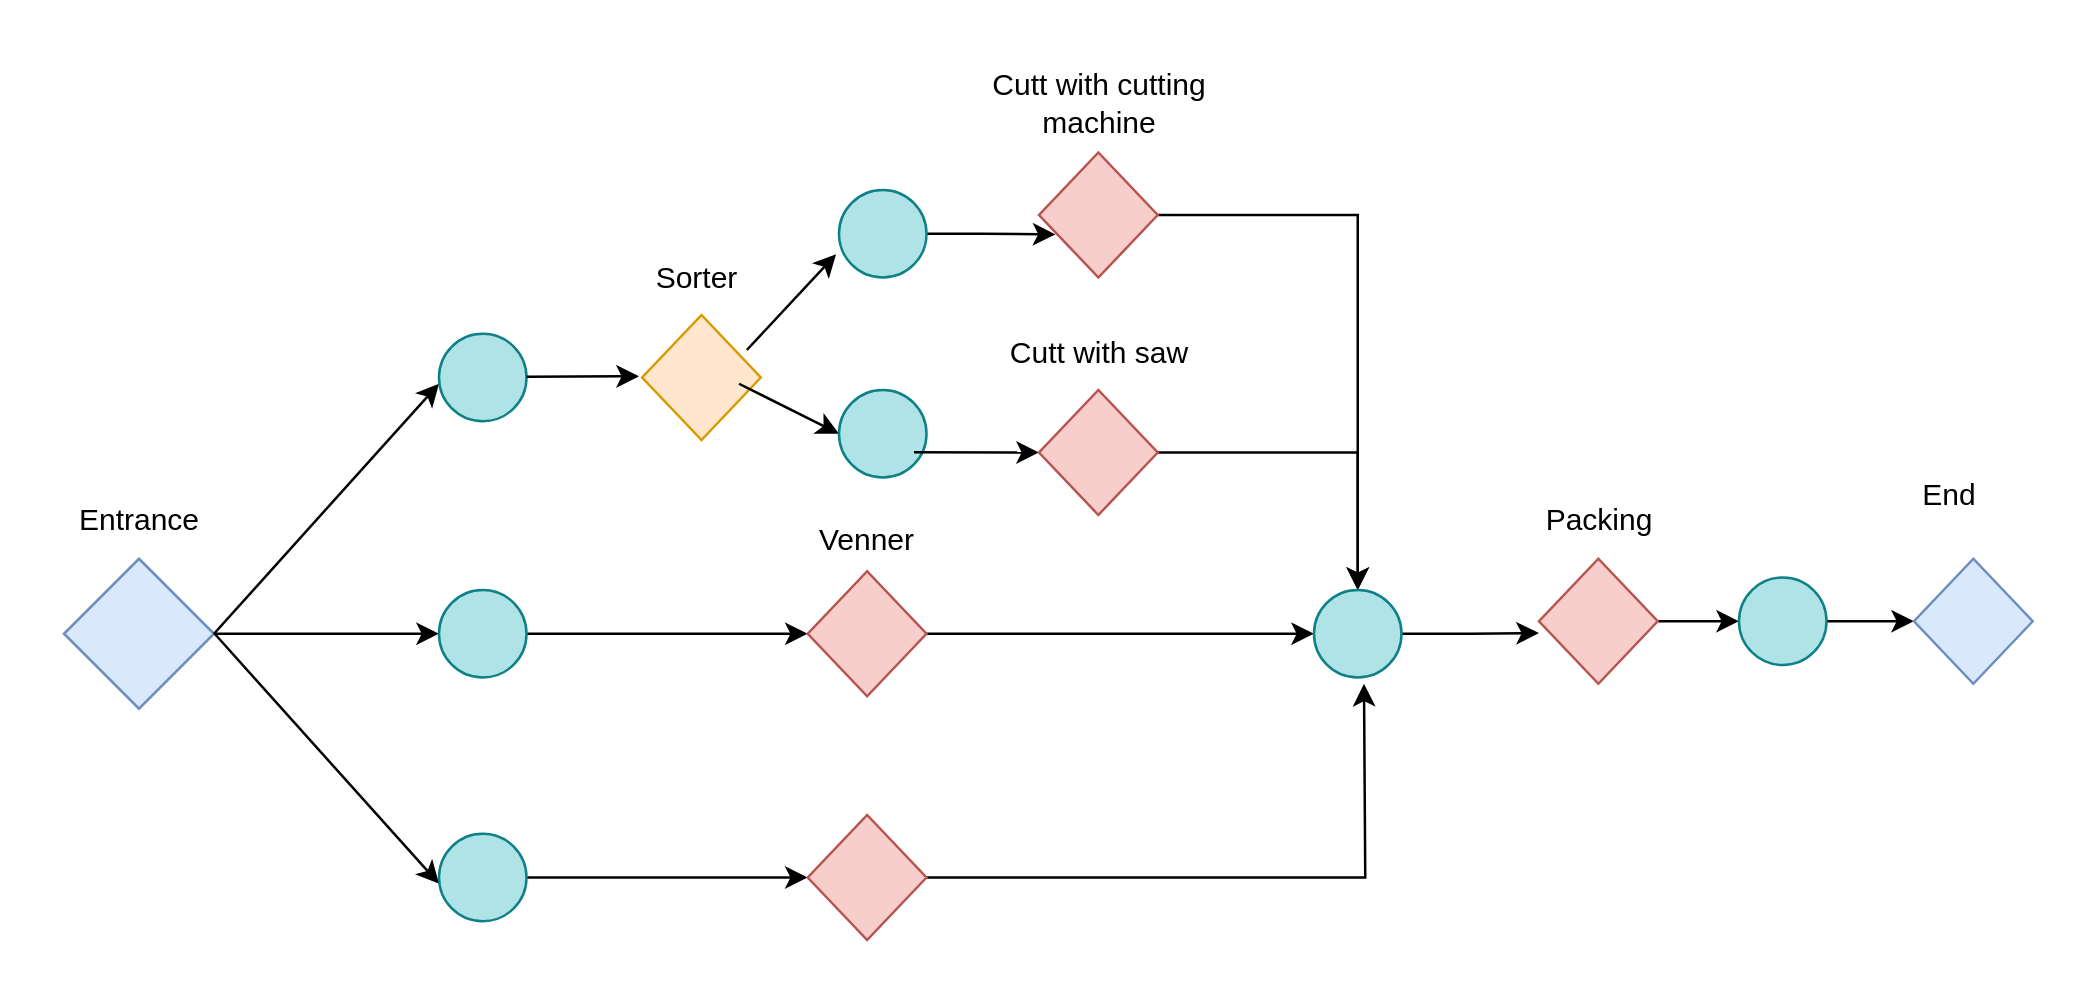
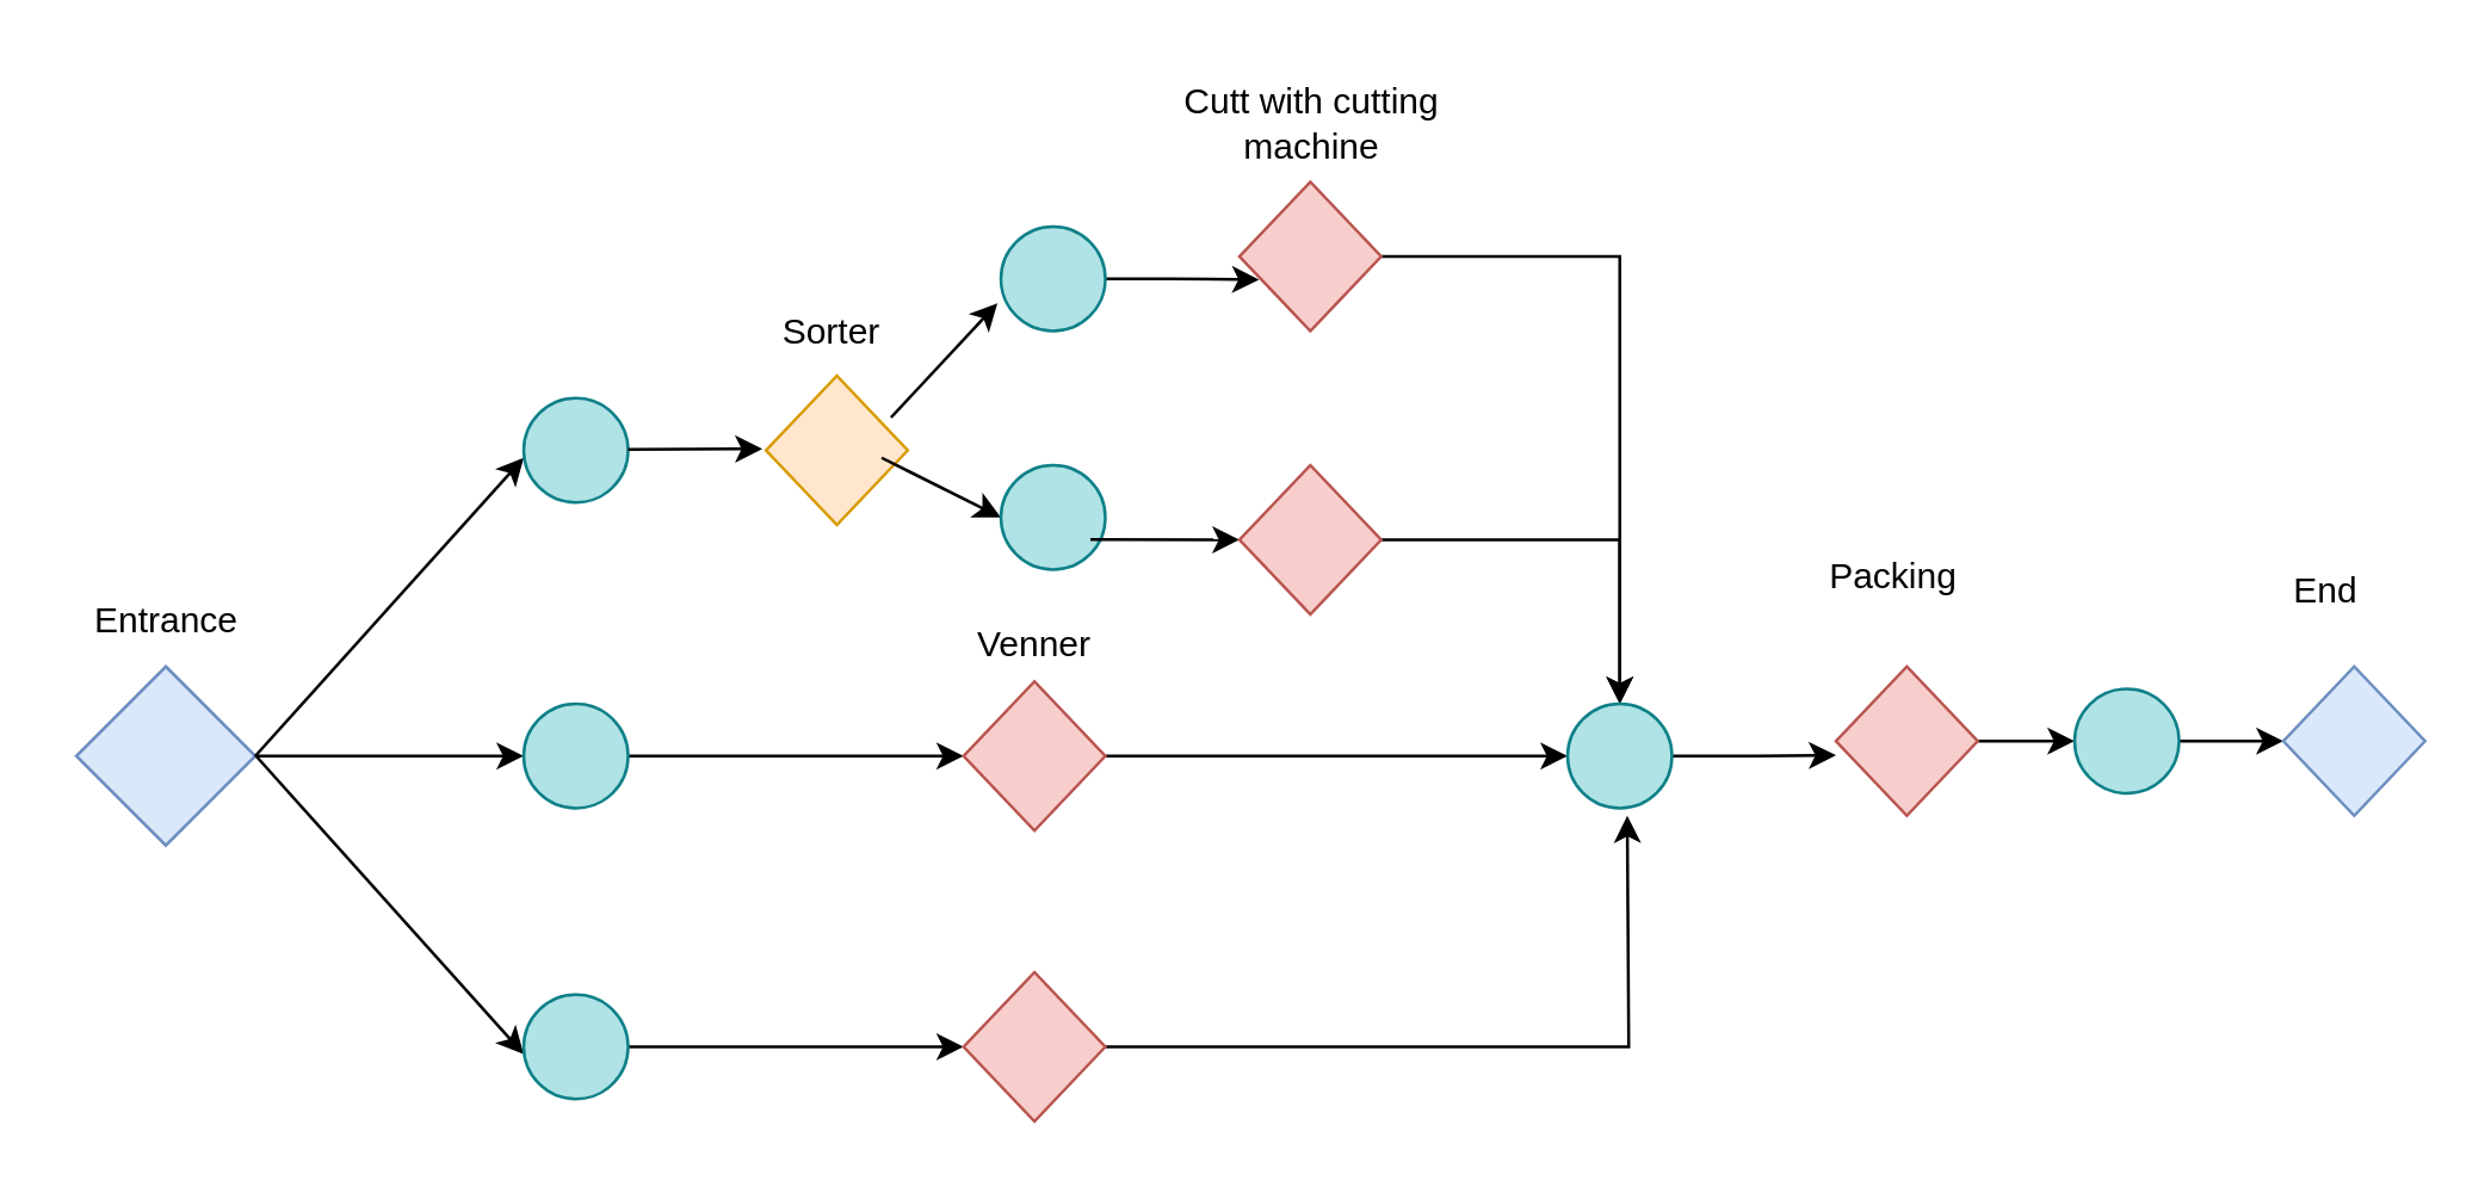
- <mxCell id="36" value="Cutt with saw" style="text;html=1;align=center;verticalAlign=middle;resizable=0;points=[];autosize=1;strokeColor=none;fillColor=none;" vertex="1" parent="1"><mxGeometry x="393.75" y="125.5" width="90" height="30" as="geometry" /></mxCell>
- <mxCell id="39" value="Packing" style="text;html=1;align=center;verticalAlign=middle;resizable=0;points=[];autosize=1;strokeColor=none;fillColor=none;" vertex="1" parent="1"><mxGeometry x="603.75" y="193" width="70" height="30" as="geometry" /></mxCell>
+ <mxCell id="39" value="Packing" style="text;html=1;align=center;verticalAlign=middle;resizable=0;points=[];autosize=1;strokeColor=none;fillColor=none;" vertex="1" parent="1"><mxGeometry x="598.75" y="178" width="70" height="30" as="geometry" /></mxCell>
